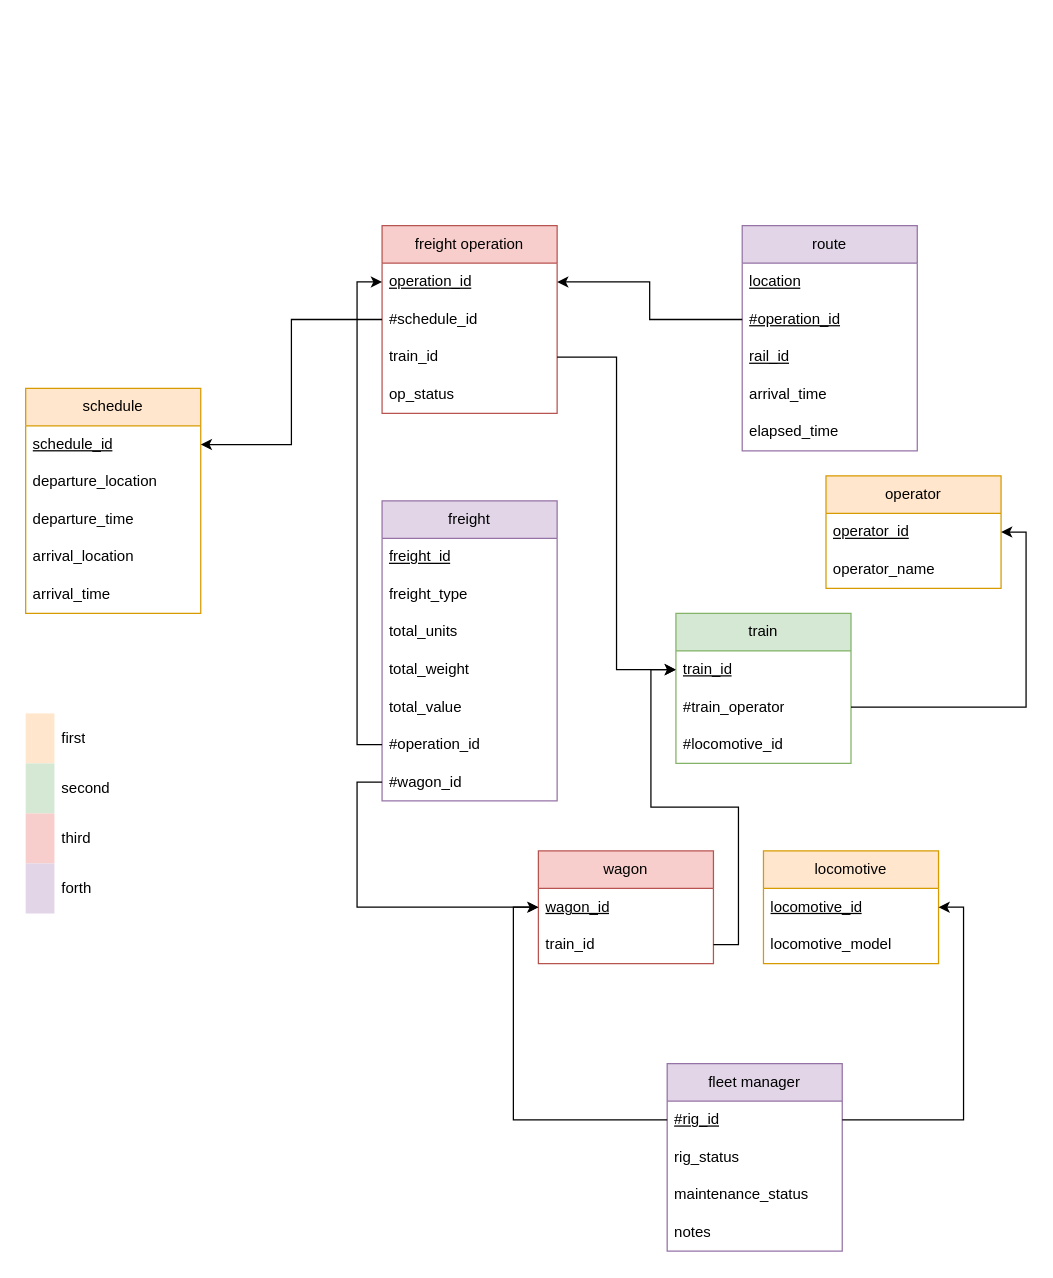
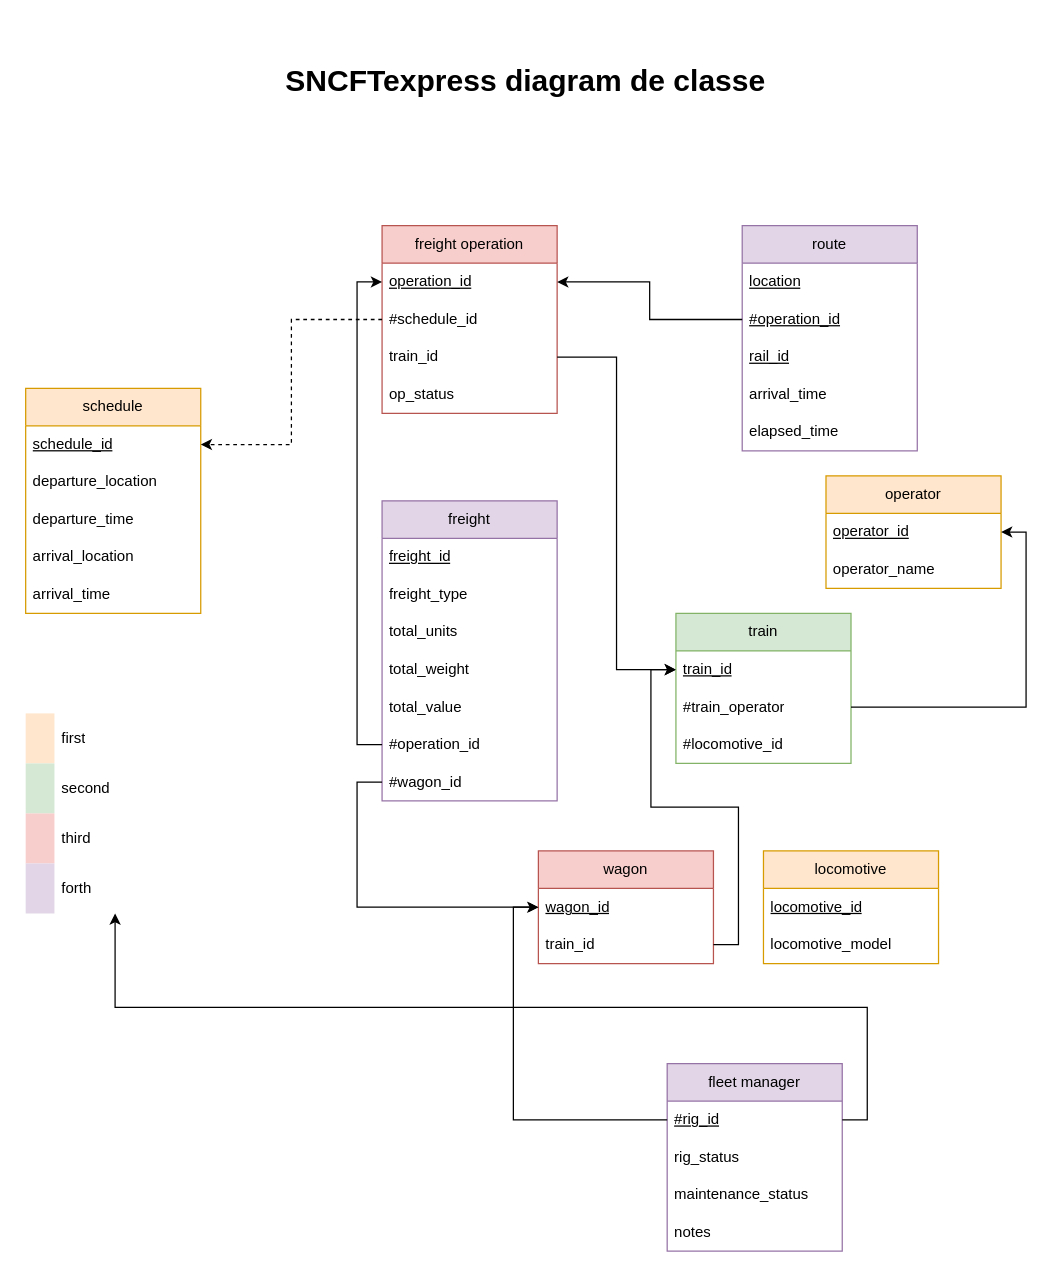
+ <mxCell id="69" value="&lt;b&gt;&lt;font style=&quot;font-size: 24px;&quot;&gt;SNCFTexpress diagram de classe&lt;/font&gt;&lt;/b&gt;" style="text;html=1;align=center;verticalAlign=middle;whiteSpace=wrap;rounded=0;" vertex="1" parent="1"><mxGeometry x="215" y="20" width="410" height="90" as="geometry" /></mxCell>
- <mxCell id="17" style="edgeStyle=orthogonalEdgeStyle;rounded=0;orthogonalLoop=1;jettySize=auto;html=1;exitX=0;exitY=0.5;exitDx=0;exitDy=0;entryX=1;entryY=0.5;entryDx=0;entryDy=0;" parent="1" source="13" target="3" edge="1"><mxGeometry relative="1" as="geometry" /></mxCell>
+ <mxCell id="17" style="edgeStyle=orthogonalEdgeStyle;rounded=0;orthogonalLoop=1;jettySize=auto;html=1;exitX=0;exitY=0.5;exitDx=0;exitDy=0;entryX=1;entryY=0.5;entryDx=0;entryDy=0;dashed=1;" parent="1" source="13" target="3" edge="1"><mxGeometry relative="1" as="geometry" /></mxCell>
- <mxCell id="68" style="edgeStyle=orthogonalEdgeStyle;rounded=0;orthogonalLoop=1;jettySize=auto;html=1;exitX=1;exitY=0.5;exitDx=0;exitDy=0;entryX=1;entryY=0.5;entryDx=0;entryDy=0;" edge="1" parent="1" source="63" target="9"><mxGeometry relative="1" as="geometry" /></mxCell>
+ <mxCell id="68" style="edgeStyle=orthogonalEdgeStyle;rounded=0;orthogonalLoop=1;jettySize=auto;html=1;exitX=1;exitY=0.5;exitDx=0;exitDy=0;" edge="1" parent="1" source="63" target="61"><mxGeometry relative="1" as="geometry" /></mxCell>
